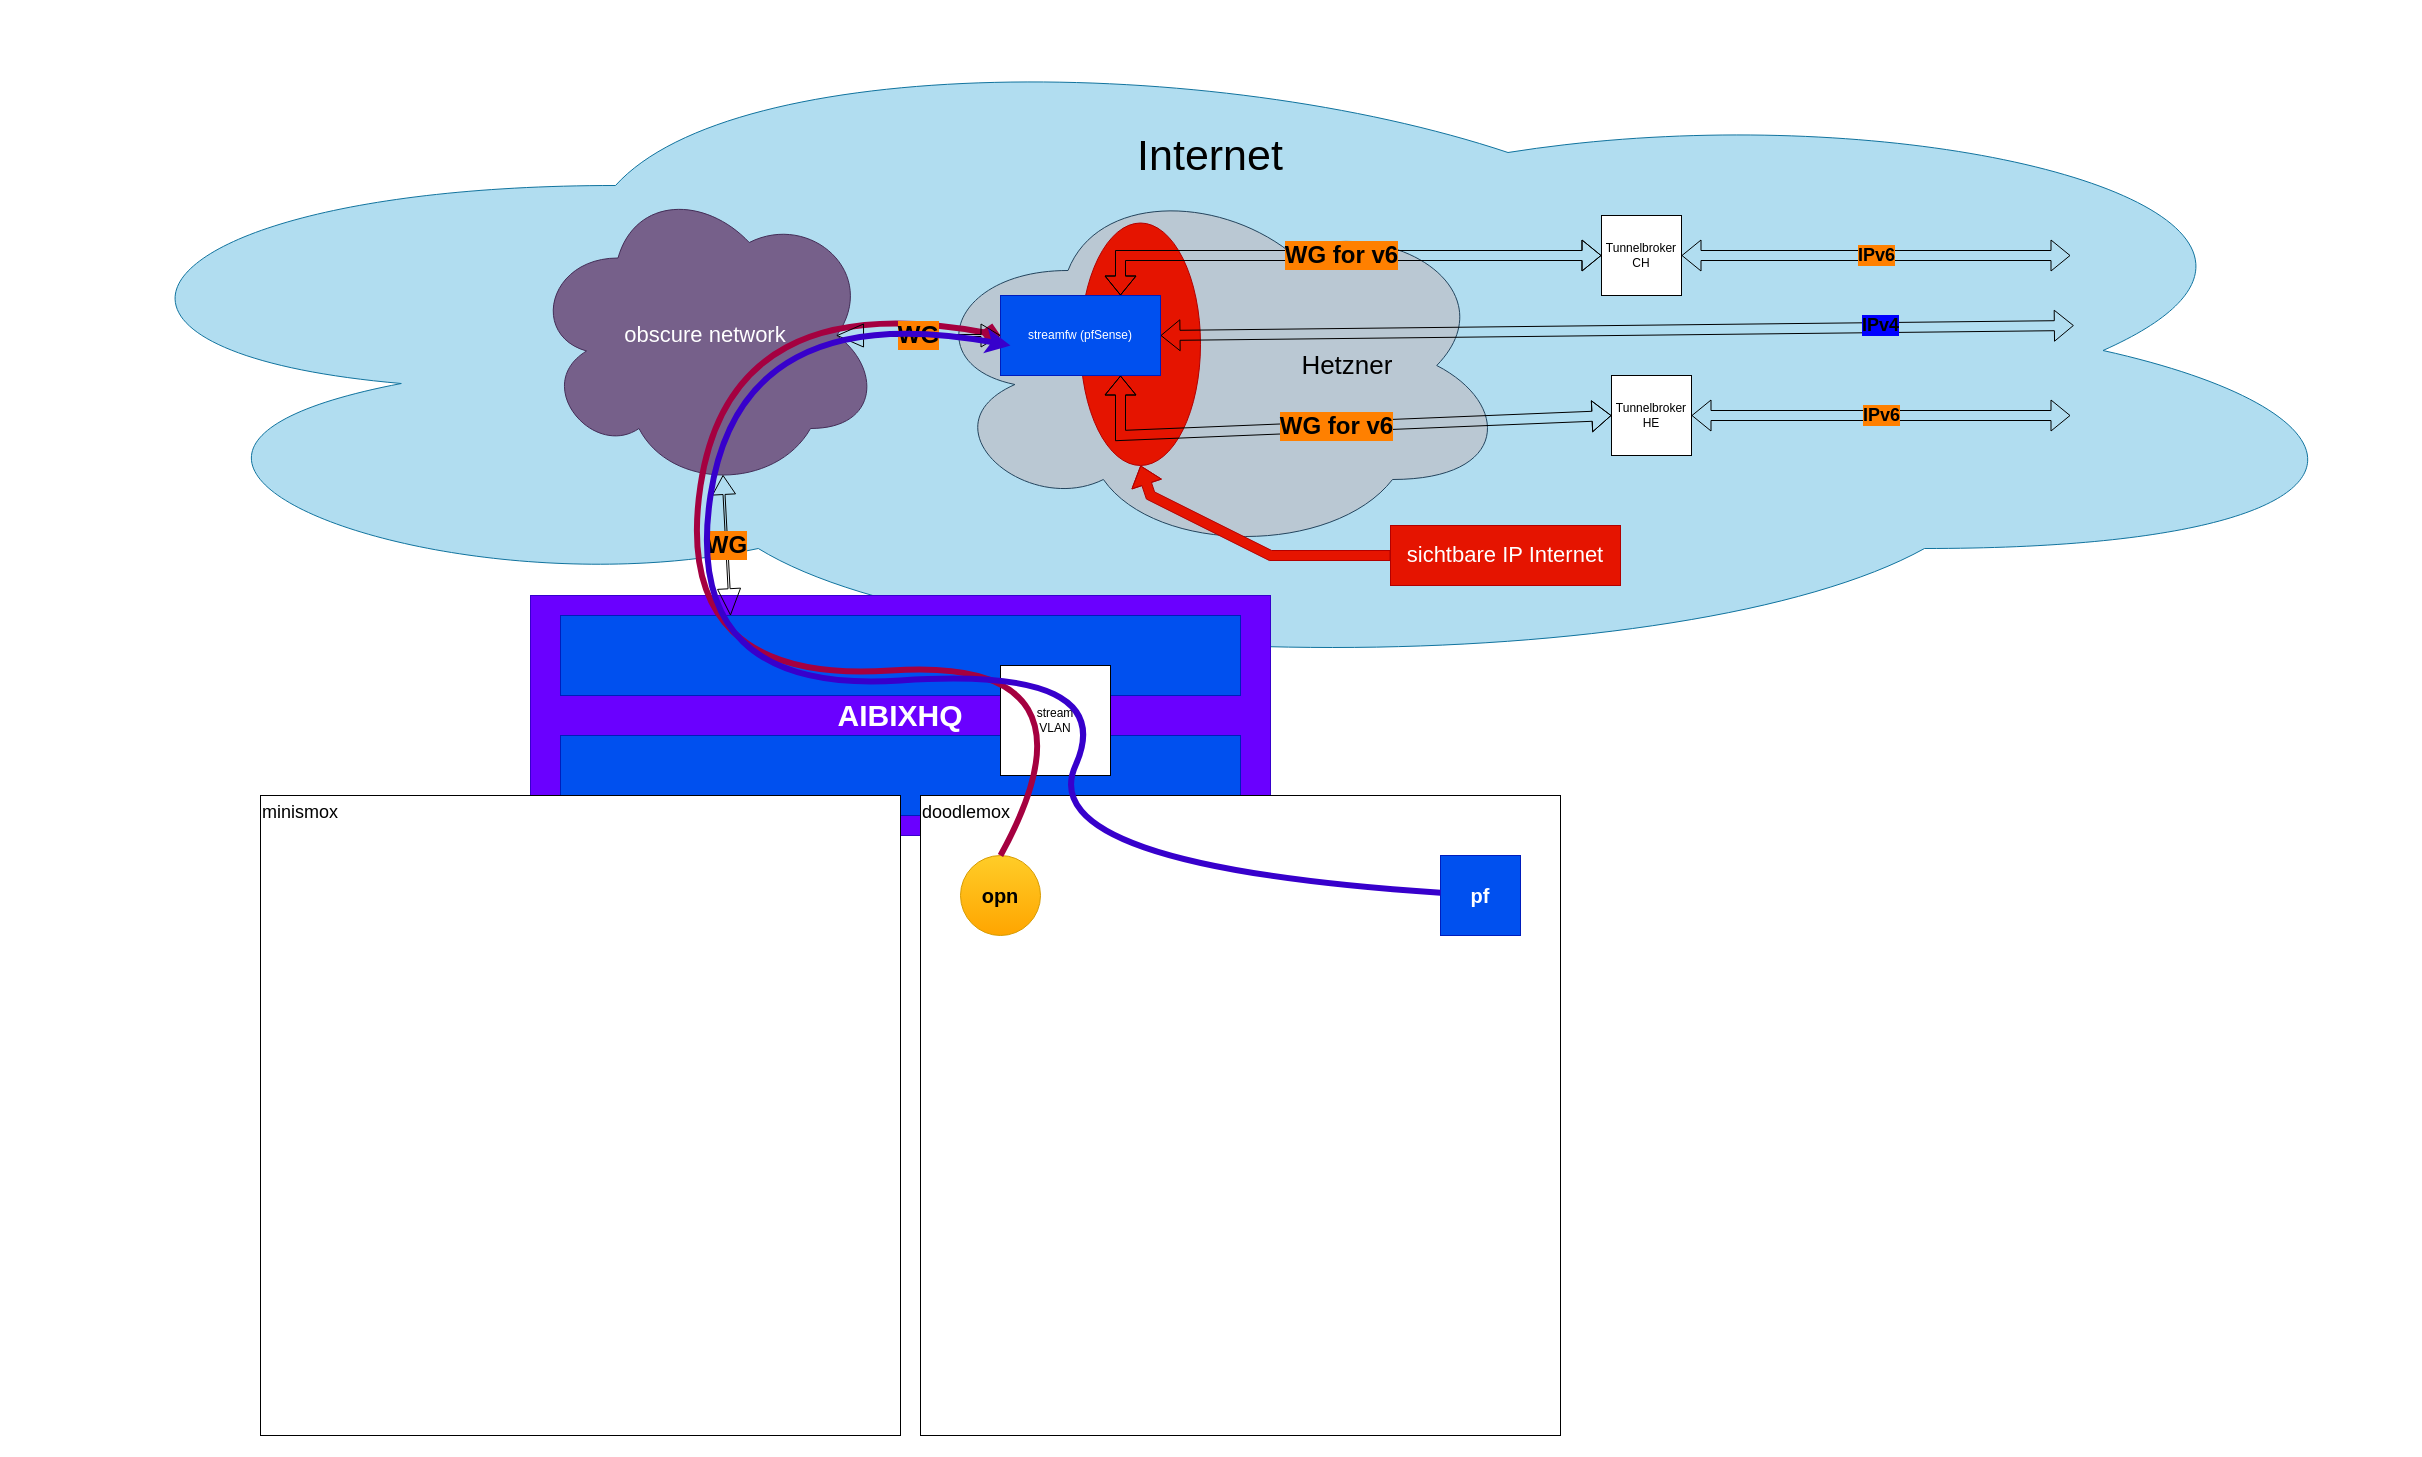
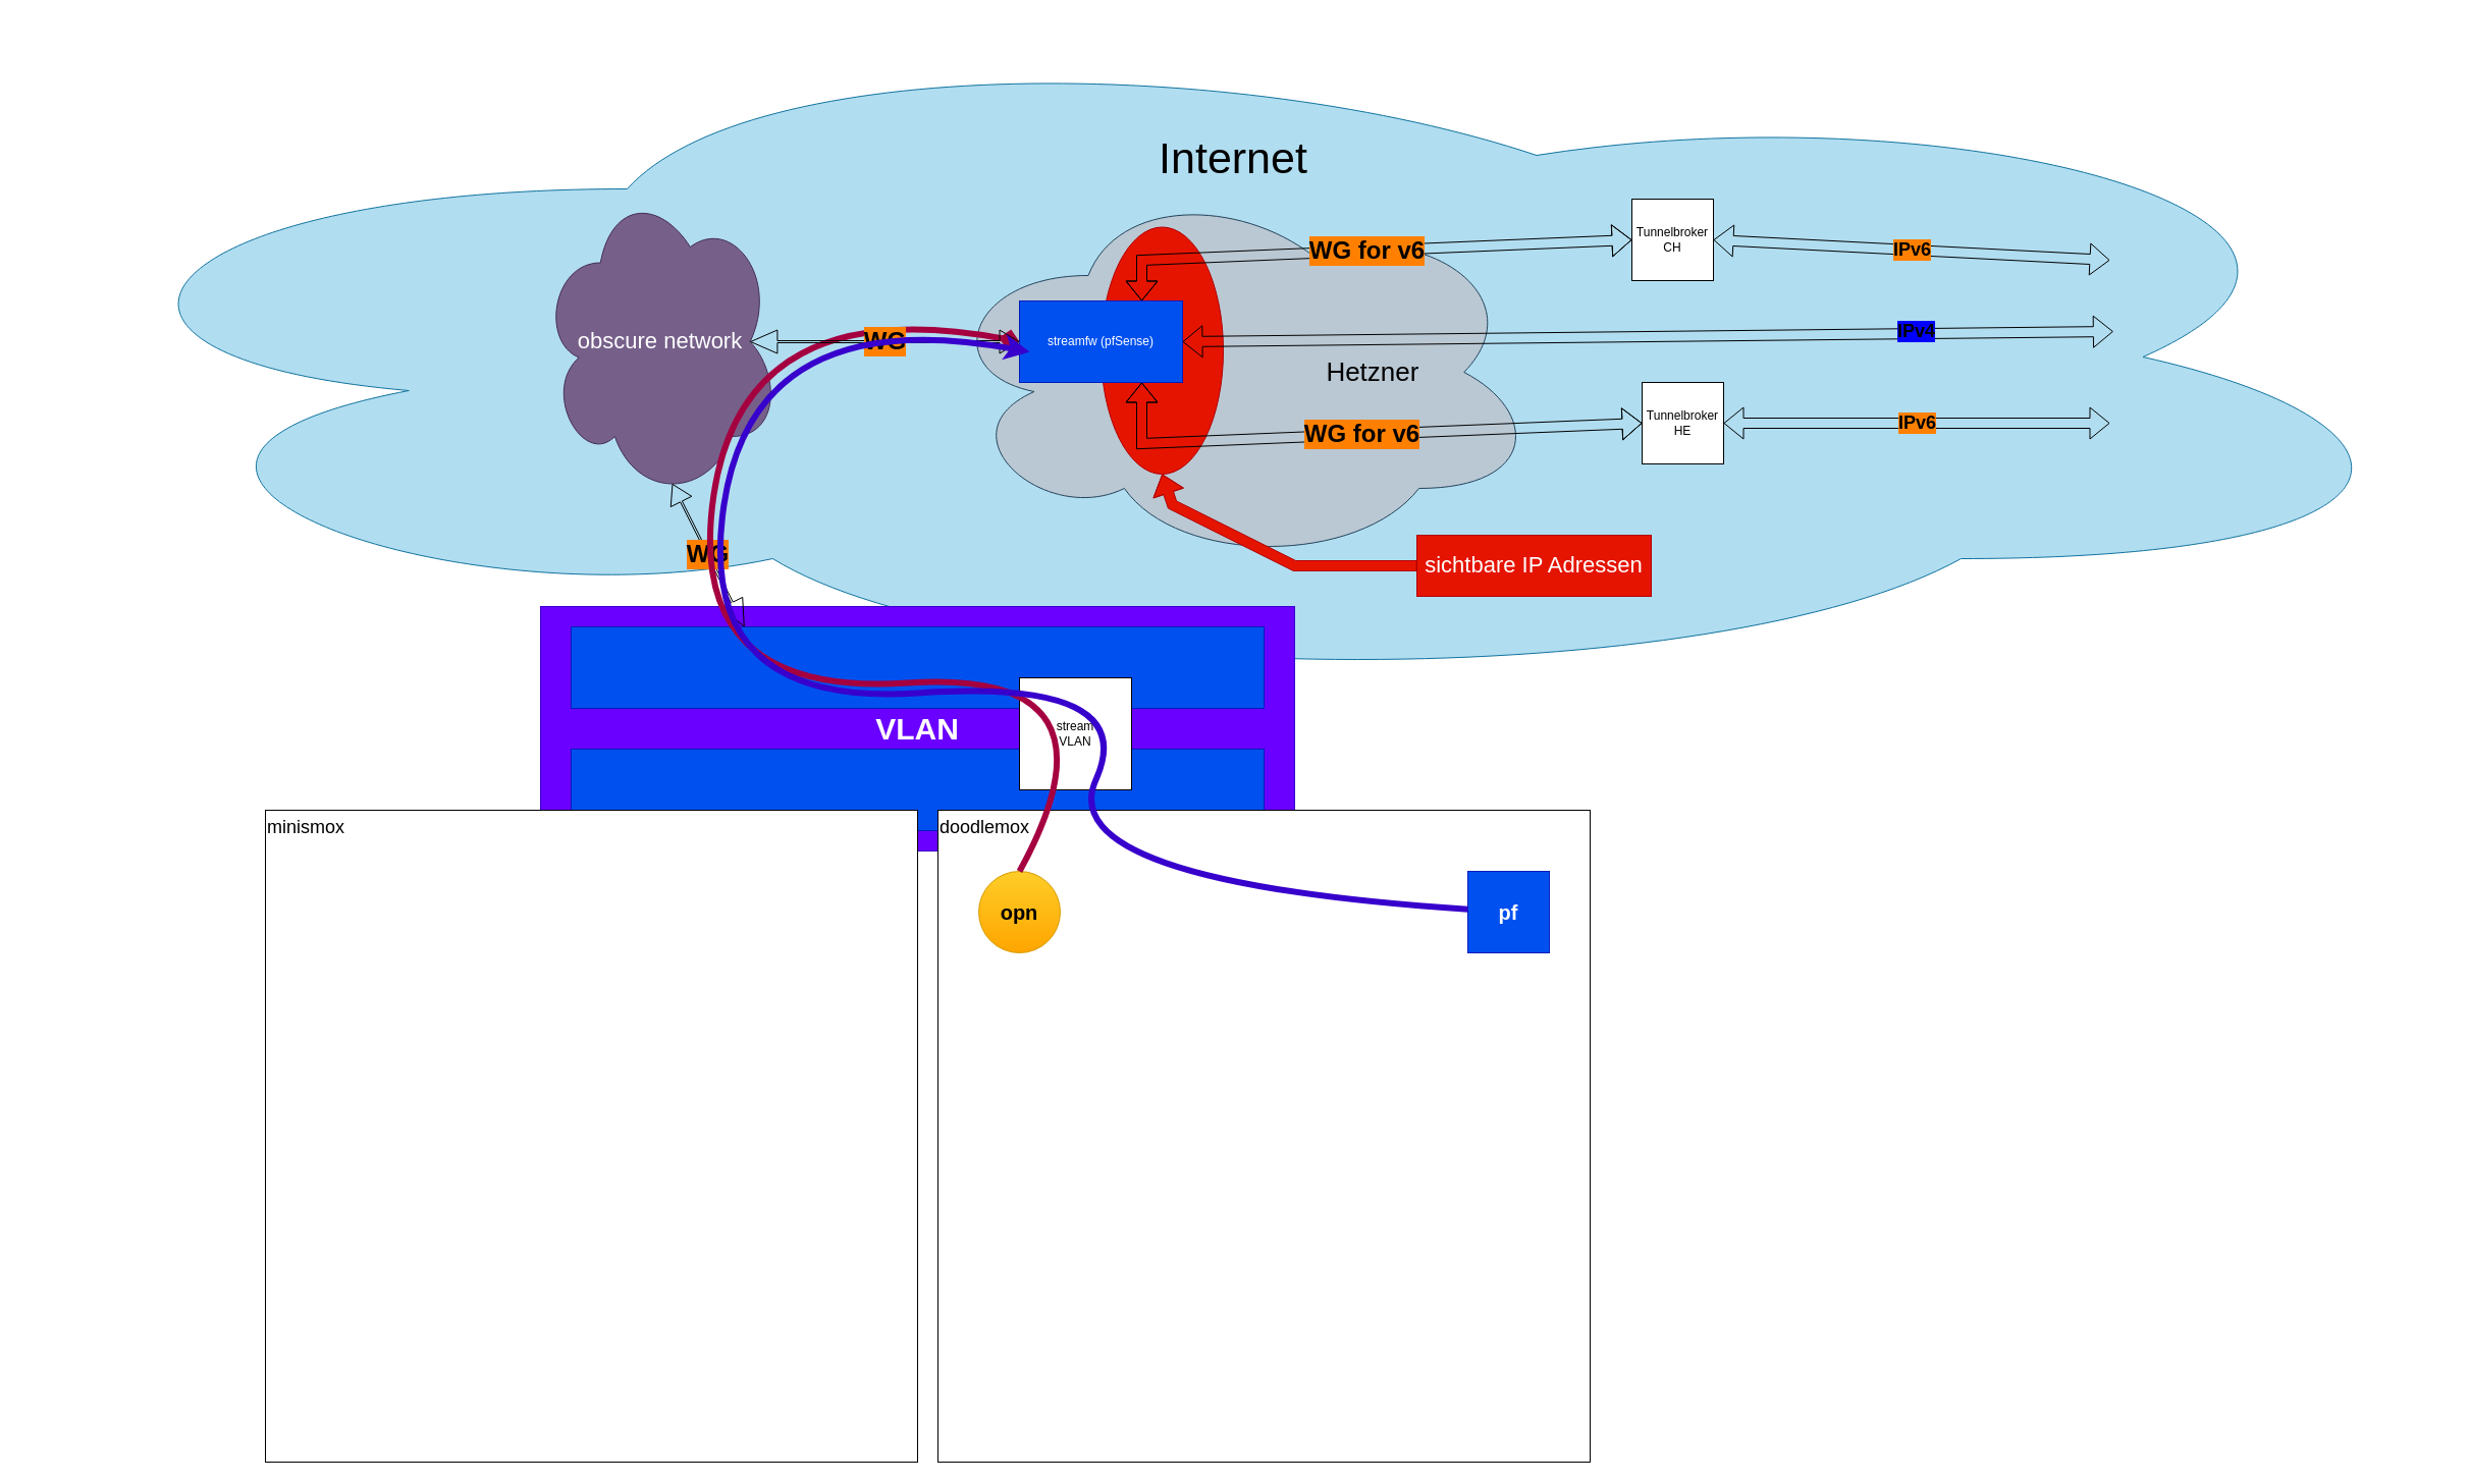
- <mxCell id="21" value="Tunnelbroker CH" style="whiteSpace=wrap;html=1;aspect=fixed;" parent="1" vertex="1"><mxGeometry x="1601" y="215" width="80" height="80" as="geometry" /></mxCell>
+ <mxCell id="21" value="Tunnelbroker CH" style="whiteSpace=wrap;html=1;aspect=fixed;" parent="1" vertex="1"><mxGeometry x="1601" y="195" width="80" height="80" as="geometry" /></mxCell>
- <mxCell id="10" value="obscure network" style="ellipse;shape=cloud;whiteSpace=wrap;html=1;fillColor=#76608a;strokeColor=#432D57;fontColor=#ffffff;fontSize=22;" parent="1" vertex="1"><mxGeometry x="530" y="180" width="350" height="310" as="geometry" /></mxCell>
+ <mxCell id="10" value="obscure network" style="ellipse;shape=cloud;whiteSpace=wrap;html=1;fillColor=#76608a;strokeColor=#432D57;fontColor=#ffffff;fontSize=22;" parent="1" vertex="1"><mxGeometry x="530" y="180" width="235" height="310" as="geometry" /></mxCell>
- <mxCell id="28" value="sichtbare IP Internet" style="rounded=0;whiteSpace=wrap;html=1;fontSize=22;fillColor=#e51400;fontColor=#ffffff;strokeColor=#B20000;" parent="1" vertex="1"><mxGeometry x="1390" y="525" width="230" height="60" as="geometry" /></mxCell>
+ <mxCell id="28" value="sichtbare IP Adressen" style="rounded=0;whiteSpace=wrap;html=1;fontSize=22;fillColor=#e51400;fontColor=#ffffff;strokeColor=#B20000;" parent="1" vertex="1"><mxGeometry x="1390" y="525" width="230" height="60" as="geometry" /></mxCell>
- <mxCell id="4" value="AIBIXHQ" style="rounded=0;whiteSpace=wrap;html=1;fontSize=30;fontStyle=1;fillColor=#6a00ff;fontColor=#ffffff;strokeColor=#3700CC;" parent="3" vertex="1"><mxGeometry width="740" height="240" as="geometry" /></mxCell>
+ <mxCell id="4" value="VLAN" style="rounded=0;whiteSpace=wrap;html=1;fontSize=30;fontStyle=1;fillColor=#6a00ff;fontColor=#ffffff;strokeColor=#3700CC;" parent="3" vertex="1"><mxGeometry width="740" height="240" as="geometry" /></mxCell>
